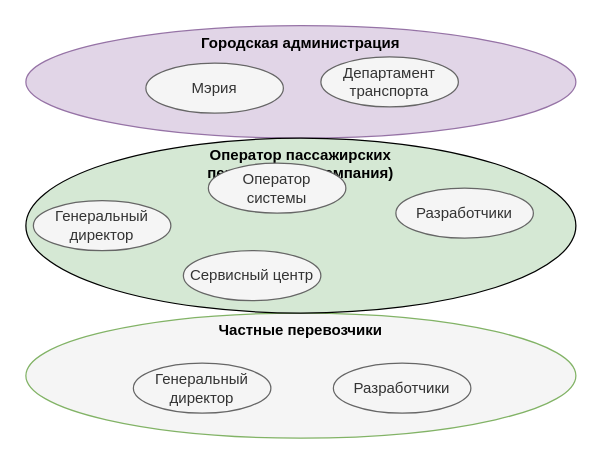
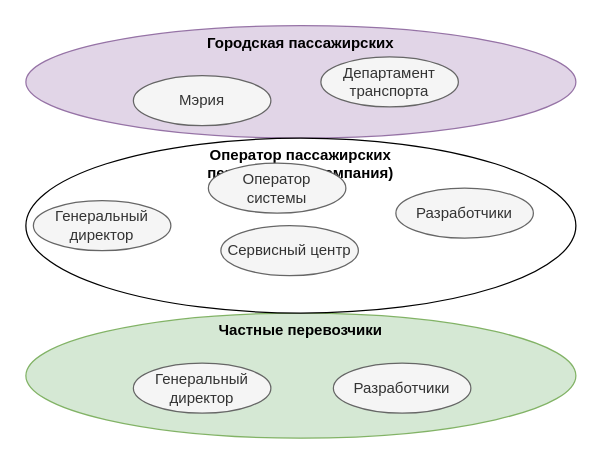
- <mxCell id="2" value="Городская администрация" style="ellipse;whiteSpace=wrap;html=1;verticalAlign=top;fontStyle=1;fillColor=#e1d5e7;strokeColor=#9673a6;" vertex="1" parent="1"><mxGeometry x="20" y="20" width="440" height="90" as="geometry" /></mxCell>
+ <mxCell id="2" value="Городская пассажирских" style="ellipse;whiteSpace=wrap;html=1;verticalAlign=top;fontStyle=1;fillColor=#e1d5e7;strokeColor=#9673a6;" vertex="1" parent="1"><mxGeometry x="20" y="20" width="440" height="90" as="geometry" /></mxCell>
- <mxCell id="10" value="Мэрия" style="ellipse;whiteSpace=wrap;html=1;fillColor=#f5f5f5;fontColor=#333333;strokeColor=#666666;" vertex="1" parent="1"><mxGeometry x="116" y="50" width="110" height="40" as="geometry" /></mxCell>
+ <mxCell id="10" value="Мэрия" style="ellipse;whiteSpace=wrap;html=1;fillColor=#f5f5f5;fontColor=#333333;strokeColor=#666666;" vertex="1" parent="1"><mxGeometry x="106" y="60" width="110" height="40" as="geometry" /></mxCell>
- <mxCell id="4" value="Оператор пассажирских&lt;br&gt;перевозок (госкомпания)" style="ellipse;whiteSpace=wrap;html=1;verticalAlign=top;fontStyle=1;fillColor=#d5e8d4;" vertex="1" parent="1"><mxGeometry x="20" y="110" width="440" height="140" as="geometry" /></mxCell>
+ <mxCell id="4" value="Оператор пассажирских&lt;br&gt;перевозок (госкомпания)" style="ellipse;whiteSpace=wrap;html=1;verticalAlign=top;fontStyle=1;" vertex="1" parent="1"><mxGeometry x="20" y="110" width="440" height="140" as="geometry" /></mxCell>
- <mxCell id="11" value="Сервисный центр" style="ellipse;whiteSpace=wrap;html=1;fillColor=#f5f5f5;fontColor=#333333;strokeColor=#666666;" vertex="1" parent="1"><mxGeometry x="146" y="200" width="110" height="40" as="geometry" /></mxCell>
+ <mxCell id="11" value="Сервисный центр" style="ellipse;whiteSpace=wrap;html=1;fillColor=#f5f5f5;fontColor=#333333;strokeColor=#666666;" vertex="1" parent="1"><mxGeometry x="176" y="180" width="110" height="40" as="geometry" /></mxCell>
- <mxCell id="3" value="Частные перевозчики" style="ellipse;whiteSpace=wrap;html=1;verticalAlign=top;fontStyle=1;fillColor=#f5f5f5;strokeColor=#82b366;" vertex="1" parent="1"><mxGeometry x="20" y="250" width="440" height="100" as="geometry" /></mxCell>
+ <mxCell id="3" value="Частные перевозчики" style="ellipse;whiteSpace=wrap;html=1;verticalAlign=top;fontStyle=1;fillColor=#d5e8d4;strokeColor=#82b366;" vertex="1" parent="1"><mxGeometry x="20" y="250" width="440" height="100" as="geometry" /></mxCell>
